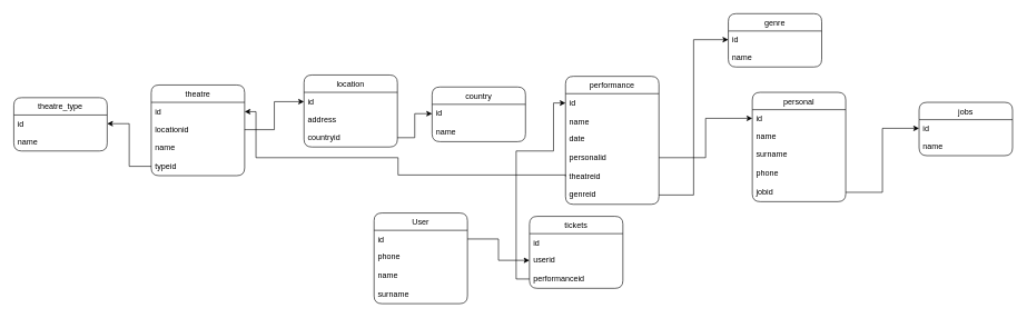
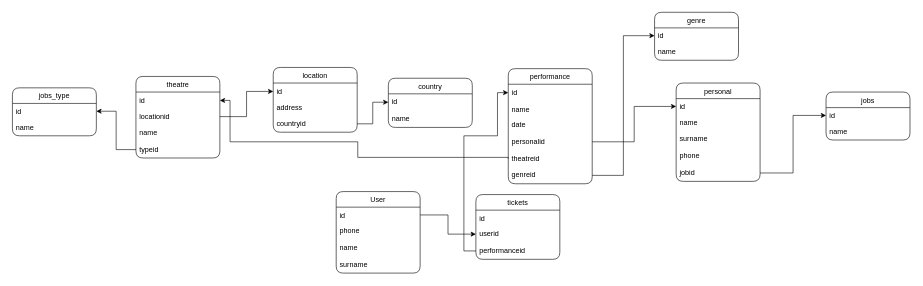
- <mxCell id="50" value="theatre_type" style="swimlane;fontStyle=0;childLayout=stackLayout;horizontal=1;startSize=26;fillColor=none;horizontalStack=0;resizeParent=1;resizeParentMax=0;resizeLast=0;collapsible=1;marginBottom=0;verticalAlign=middle;rounded=1;" vertex="1" parent="1"><mxGeometry x="20" y="146" width="140" height="80" as="geometry" /></mxCell>
+ <mxCell id="50" value="jobs_type" style="swimlane;fontStyle=0;childLayout=stackLayout;horizontal=1;startSize=26;fillColor=none;horizontalStack=0;resizeParent=1;resizeParentMax=0;resizeLast=0;collapsible=1;marginBottom=0;verticalAlign=middle;rounded=1;" vertex="1" parent="1"><mxGeometry x="20" y="146" width="140" height="80" as="geometry" /></mxCell>
